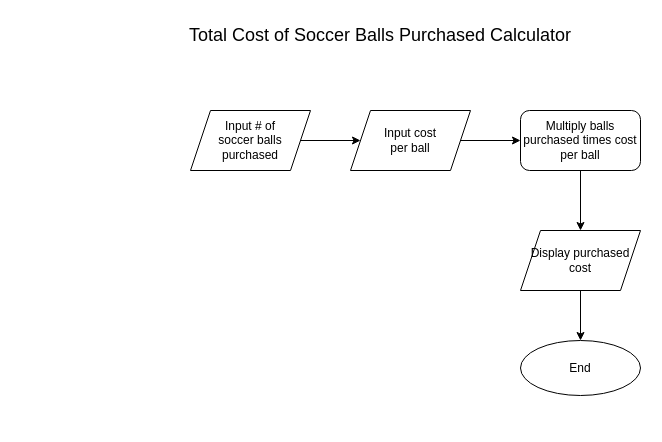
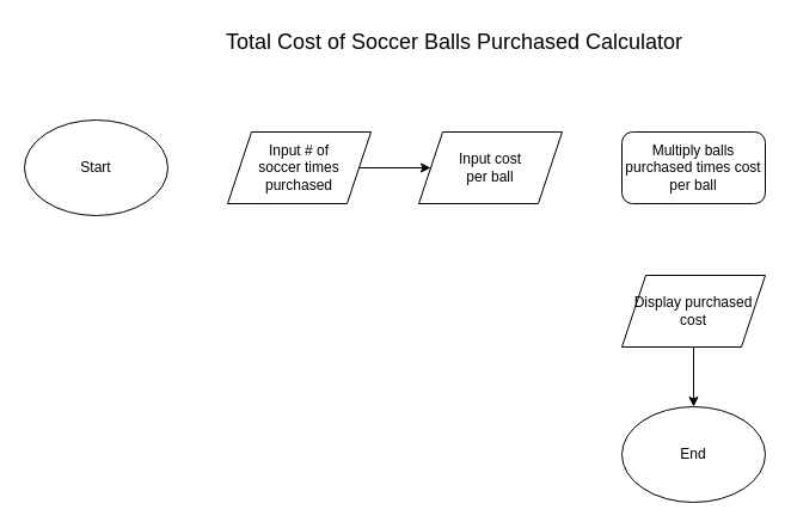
+ <mxCell id="2" value="Start" style="ellipse;whiteSpace=wrap;html=1;" vertex="1" parent="1"><mxGeometry x="20" y="100" width="120" height="80" as="geometry" /></mxCell>
- <mxCell id="4" value="&lt;div&gt;Input # of &lt;br&gt;&lt;/div&gt;&lt;div&gt;soccer balls &lt;br&gt;&lt;/div&gt;&lt;div&gt;purchased&lt;br&gt;&lt;/div&gt;" style="shape=parallelogram;perimeter=parallelogramPerimeter;whiteSpace=wrap;html=1;fixedSize=1;fontSize=12;" vertex="1" parent="1"><mxGeometry x="190" y="110" width="120" height="60" as="geometry" /></mxCell>
+ <mxCell id="4" value="&lt;div&gt;Input # of &lt;br&gt;&lt;/div&gt;&lt;div&gt;soccer times &lt;br&gt;&lt;/div&gt;&lt;div&gt;purchased&lt;br&gt;&lt;/div&gt;" style="shape=parallelogram;perimeter=parallelogramPerimeter;whiteSpace=wrap;html=1;fixedSize=1;fontSize=12;" vertex="1" parent="1"><mxGeometry x="190" y="110" width="120" height="60" as="geometry" /></mxCell>
- <mxCell id="5" value="" style="edgeStyle=orthogonalEdgeStyle;rounded=0;orthogonalLoop=1;jettySize=auto;html=1;fontSize=12;" edge="1" parent="1" source="6" target="8"><mxGeometry relative="1" as="geometry" /></mxCell>
- <mxCell id="7" style="edgeStyle=orthogonalEdgeStyle;rounded=0;orthogonalLoop=1;jettySize=auto;html=1;entryX=0.5;entryY=0;entryDx=0;entryDy=0;fontSize=12;" edge="1" parent="1" source="8" target="10"><mxGeometry relative="1" as="geometry" /></mxCell>
- <mxCell id="11" value="End" style="ellipse;whiteSpace=wrap;html=1;fontSize=12;" vertex="1" parent="1"><mxGeometry x="520" y="340" width="120" height="55" as="geometry" /></mxCell>
+ <mxCell id="11" value="End" style="ellipse;whiteSpace=wrap;html=1;fontSize=12;" vertex="1" parent="1"><mxGeometry x="520" y="340" width="120" height="80" as="geometry" /></mxCell>
